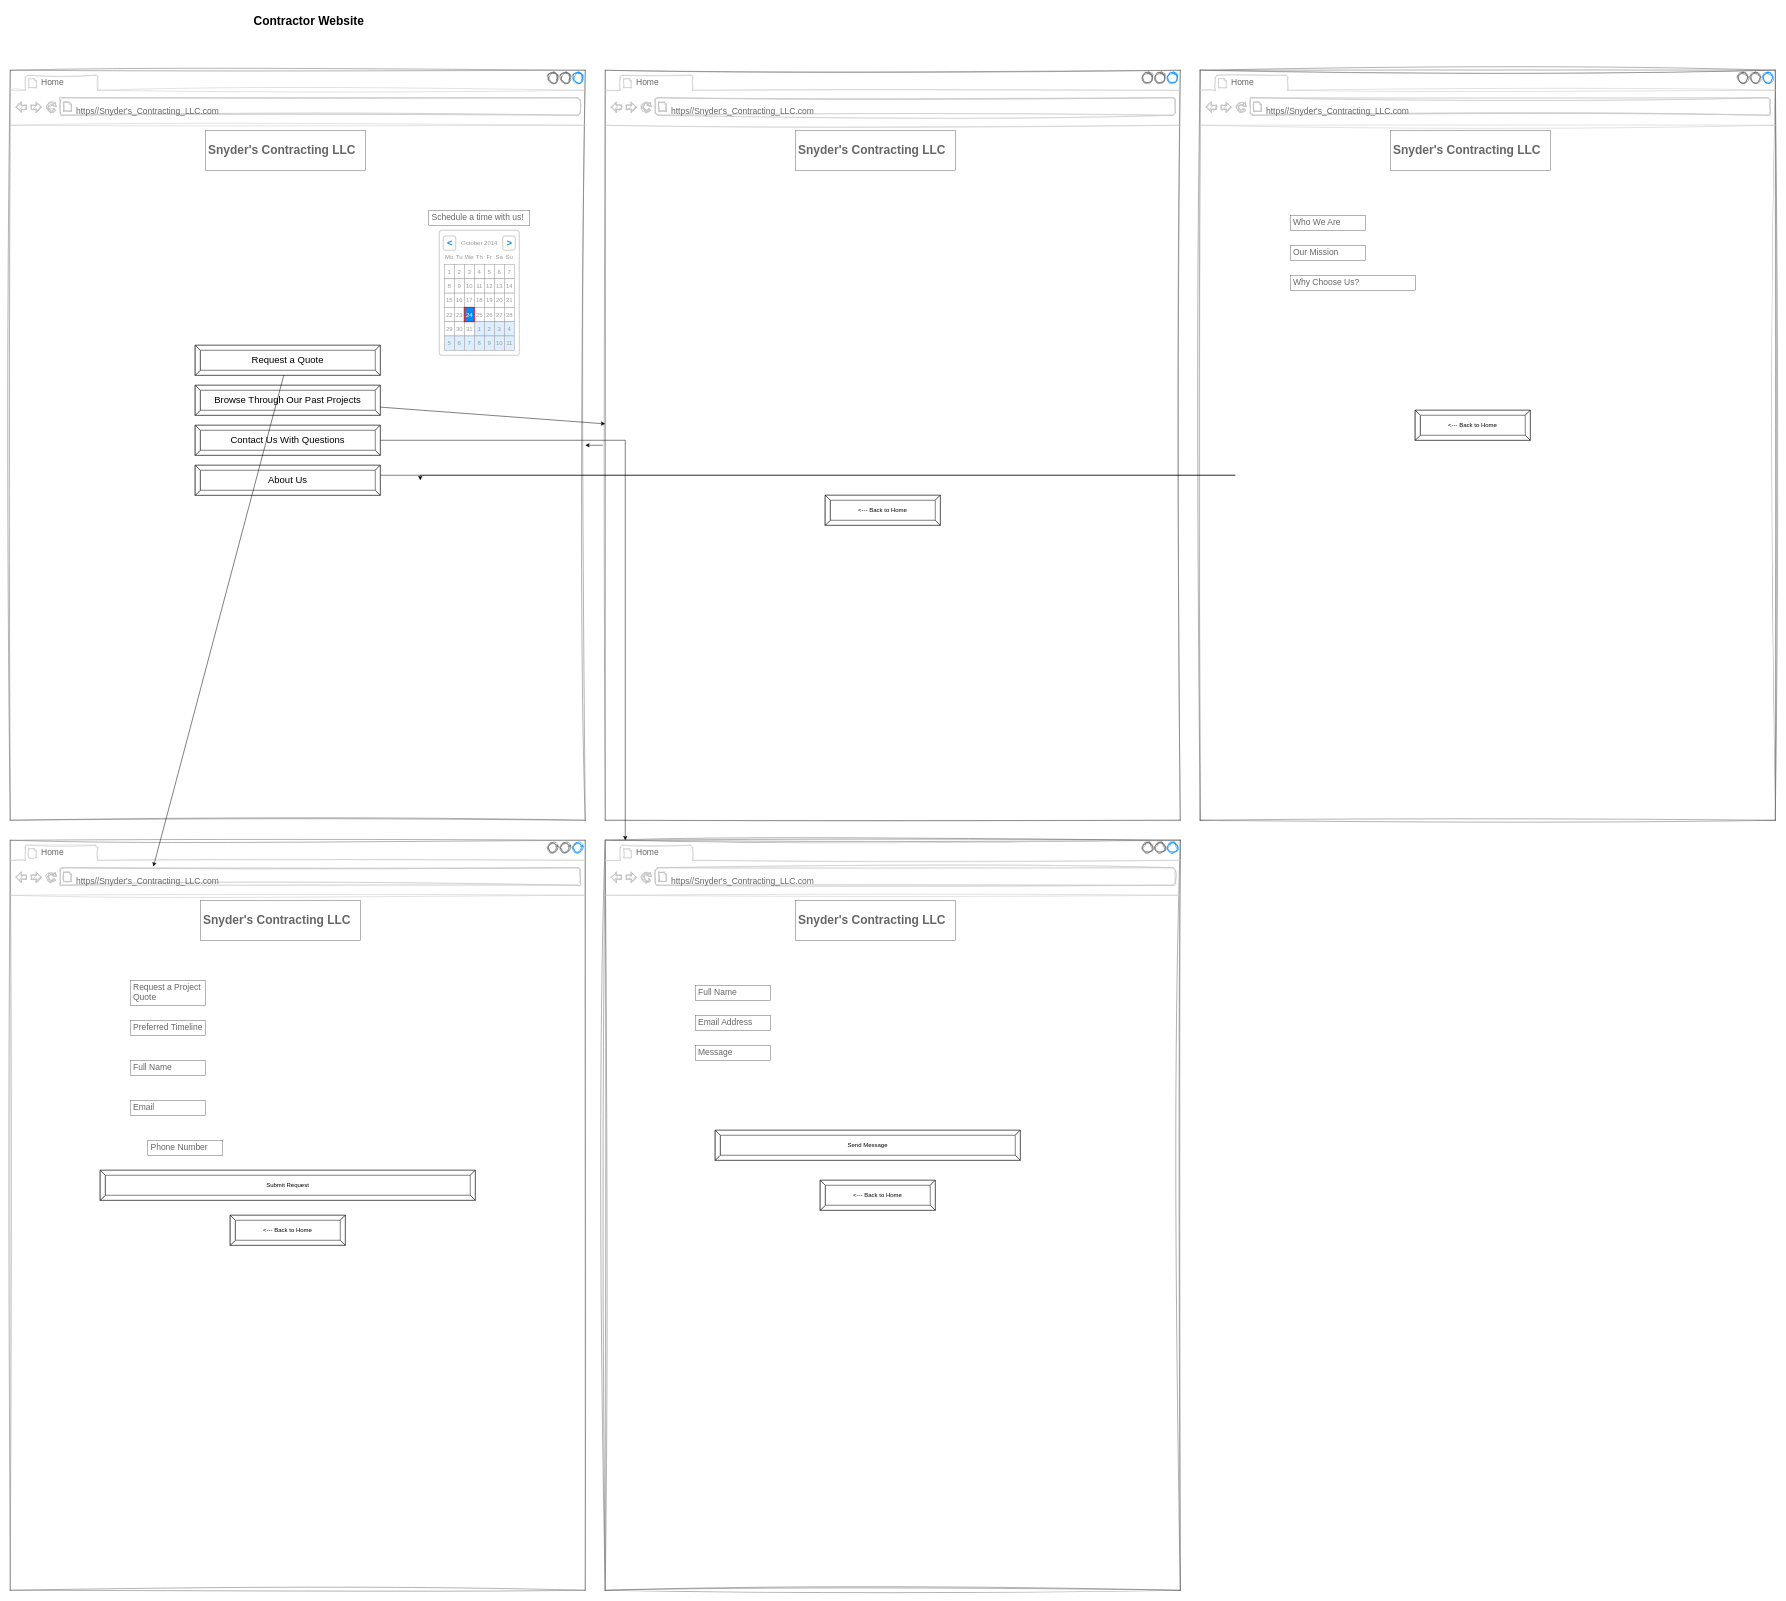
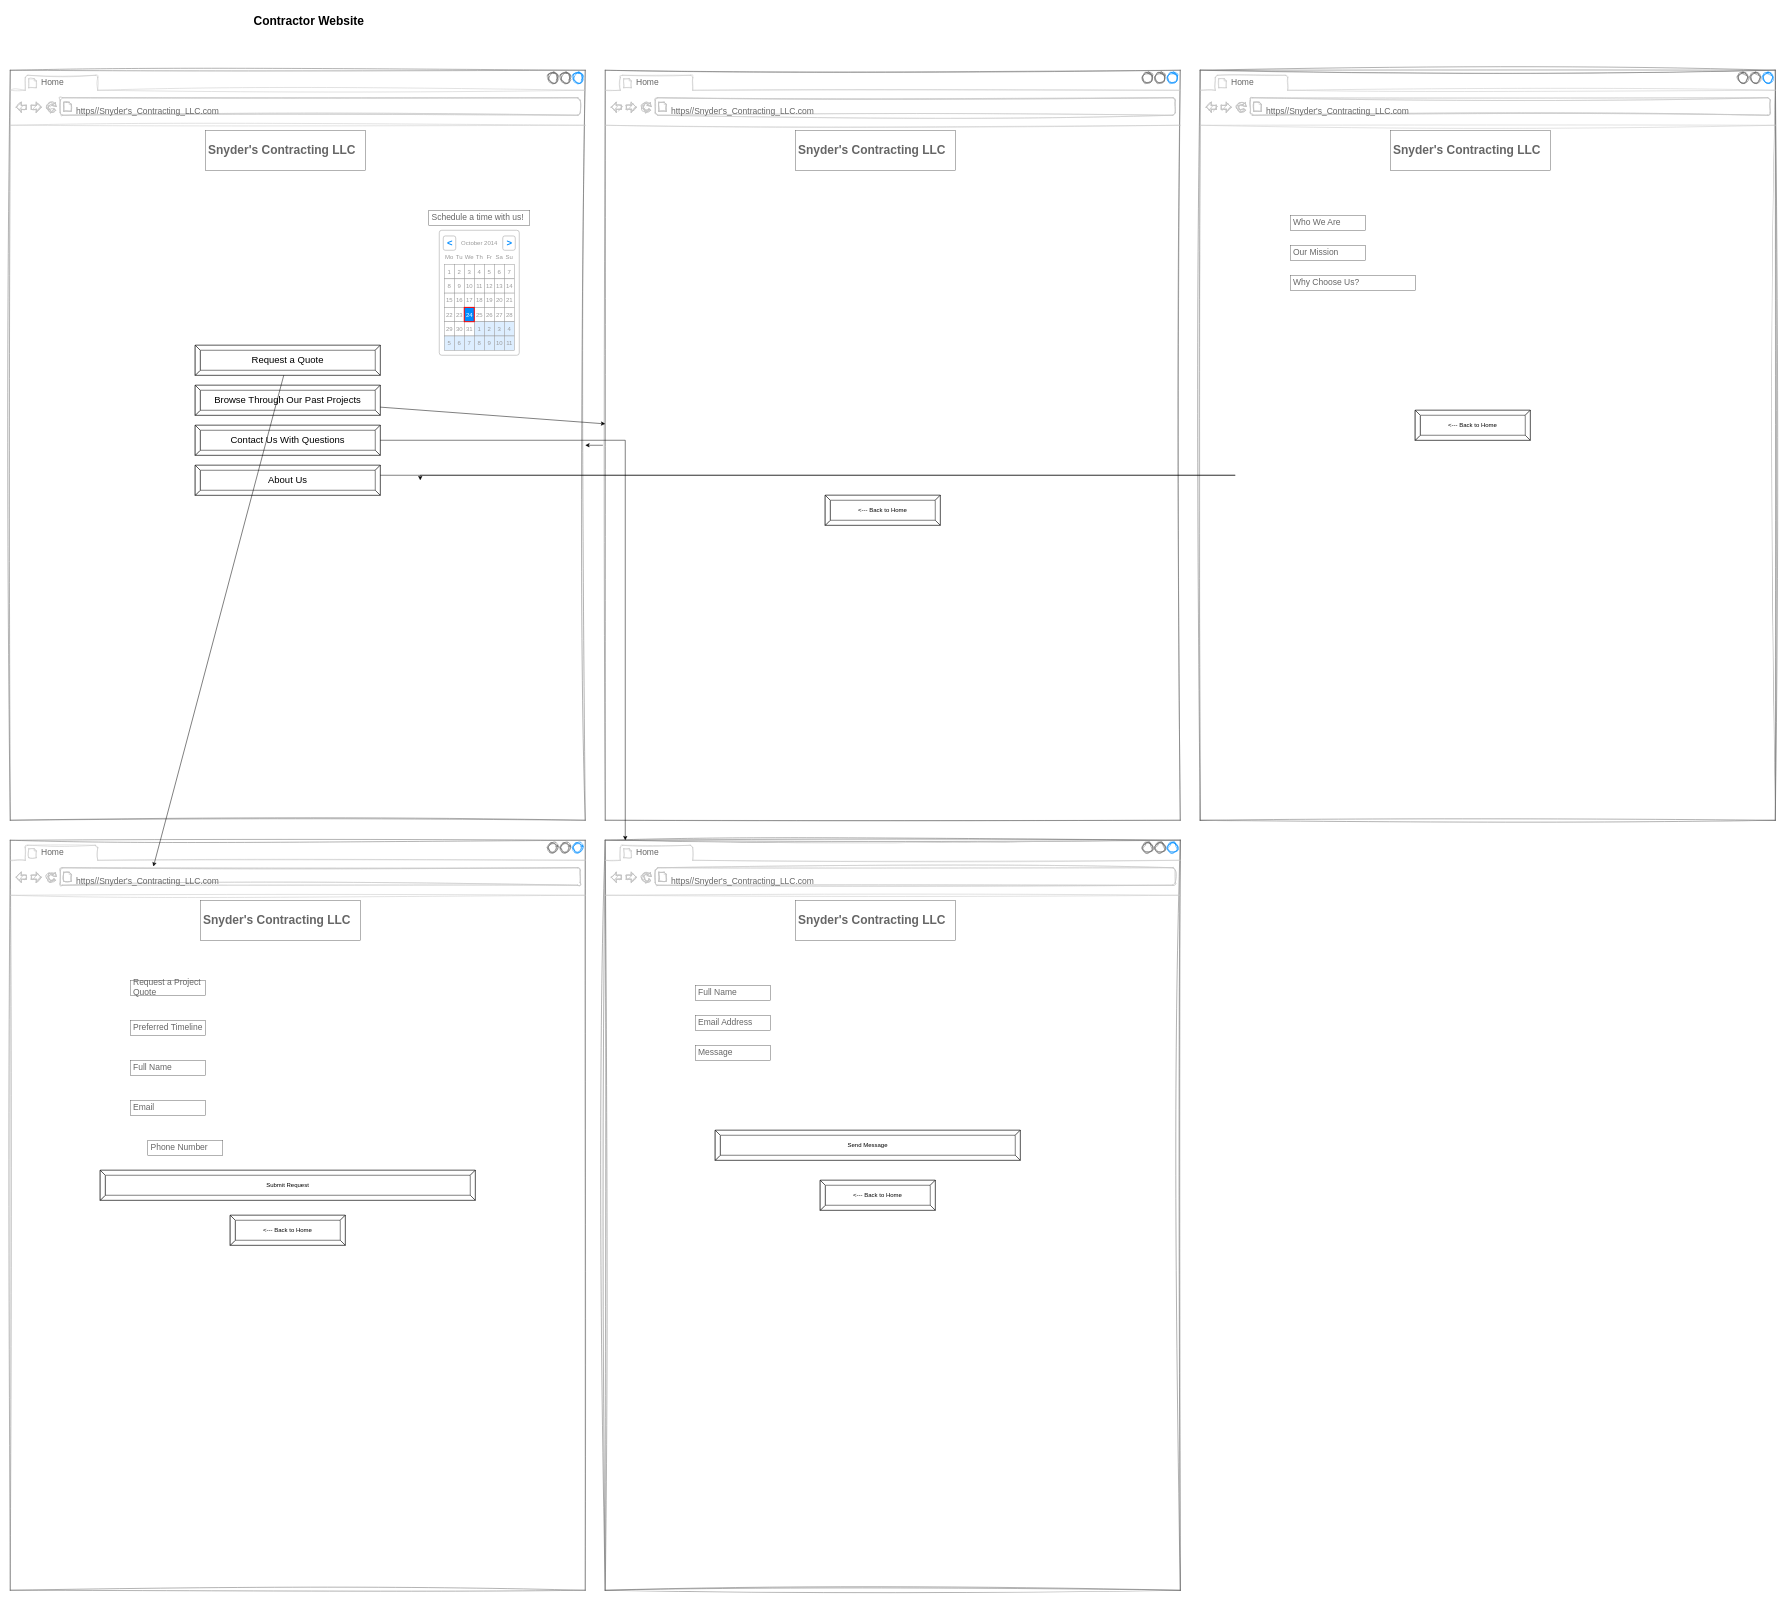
- <mxCell id="72" value="Request a Project Quote" style="strokeWidth=1;shadow=0;dashed=0;align=center;html=1;shape=mxgraph.mockup.text.textBox;fontColor=#666666;align=left;fontSize=17;spacingLeft=4;spacingTop=-3;whiteSpace=wrap;strokeColor=#666666;mainText=" parent="68" vertex="1"><mxGeometry x="240" y="280" width="150" height="50" as="geometry" /></mxCell>
+ <mxCell id="72" value="Request a Project Quote" style="strokeWidth=1;shadow=0;dashed=0;align=center;html=1;shape=mxgraph.mockup.text.textBox;fontColor=#666666;align=left;fontSize=17;spacingLeft=4;spacingTop=-3;whiteSpace=wrap;strokeColor=#666666;mainText=" parent="68" vertex="1"><mxGeometry x="240" y="280" width="150" height="30" as="geometry" /></mxCell>
